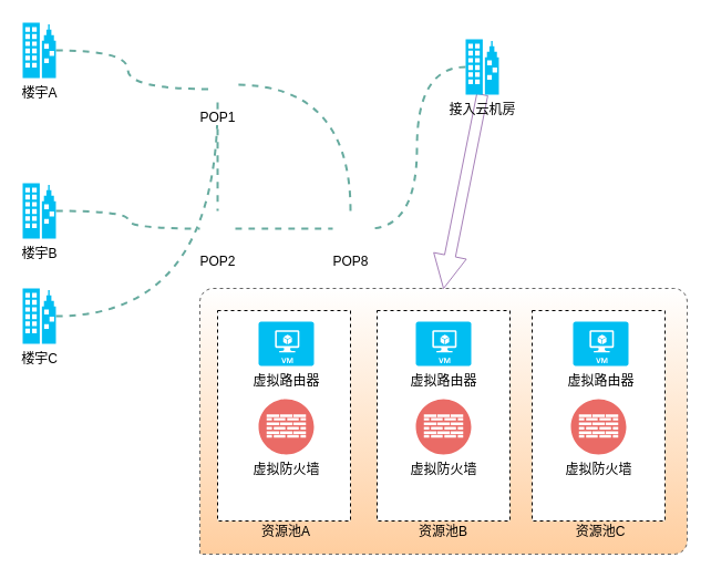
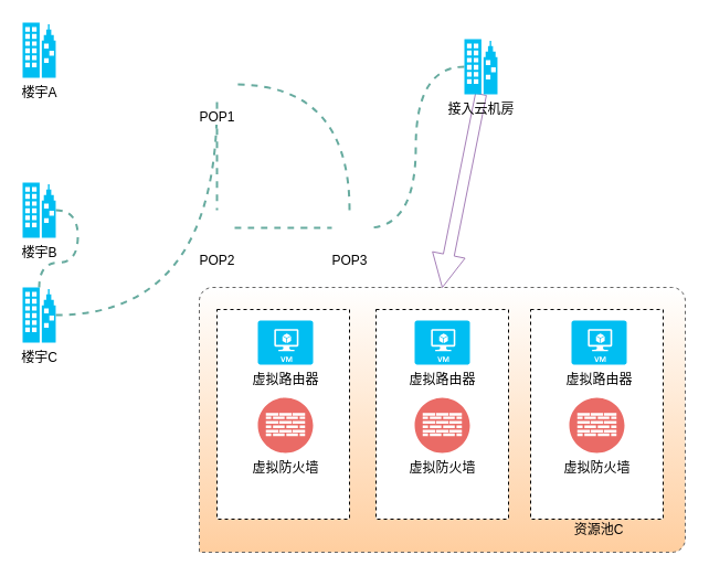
- <mxCell id="3" style="edgeStyle=orthogonalEdgeStyle;curved=1;rounded=0;orthogonalLoop=1;jettySize=auto;html=1;exitX=1;exitY=0.5;exitDx=0;exitDy=0;exitPerimeter=0;entryX=0.313;entryY=0.625;entryDx=0;entryDy=0;entryPerimeter=0;dashed=1;endArrow=none;endFill=0;strokeColor=#67AB9F;strokeWidth=2;" edge="1" parent="1" source="17" target="12"><mxGeometry relative="1" as="geometry" /></mxCell>
- <mxCell id="7" style="edgeStyle=orthogonalEdgeStyle;curved=1;rounded=0;orthogonalLoop=1;jettySize=auto;html=1;exitX=1;exitY=0.5;exitDx=0;exitDy=0;exitPerimeter=0;dashed=1;endArrow=none;endFill=0;strokeColor=#67AB9F;strokeWidth=2;" edge="1" parent="1" source="8" target="14"><mxGeometry relative="1" as="geometry" /></mxCell>
+ <mxCell id="7" style="edgeStyle=orthogonalEdgeStyle;curved=1;rounded=0;orthogonalLoop=1;jettySize=auto;html=1;exitX=1;exitY=0.5;exitDx=0;exitDy=0;exitPerimeter=0;dashed=1;endArrow=none;endFill=0;strokeColor=#67AB9F;strokeWidth=2;" edge="1" parent="1" source="8" target="10"><mxGeometry relative="1" as="geometry" /></mxCell>
- <mxCell id="16" value="POP8" style="shape=image;html=1;verticalAlign=top;verticalLabelPosition=bottom;labelBackgroundColor=#ffffff;imageAspect=0;aspect=fixed;image=https://cdn0.iconfinder.com/data/icons/fatcow/32x32/pop_mail.png" vertex="1" parent="1"><mxGeometry x="300" y="190" width="32" height="32" as="geometry" /></mxCell>
+ <mxCell id="16" value="POP3" style="shape=image;html=1;verticalAlign=top;verticalLabelPosition=bottom;labelBackgroundColor=#ffffff;imageAspect=0;aspect=fixed;image=https://cdn0.iconfinder.com/data/icons/fatcow/32x32/pop_mail.png" vertex="1" parent="1"><mxGeometry x="300" y="190" width="32" height="32" as="geometry" /></mxCell>
- <mxCell id="21" value="资源池A" style="text;html=1;strokeColor=none;fillColor=none;align=center;verticalAlign=middle;whiteSpace=wrap;rounded=0;dashed=1;" vertex="1" parent="1"><mxGeometry x="216" y="470" width="84" height="20" as="geometry" /></mxCell>
- <mxCell id="22" value="资源池B" style="text;html=1;strokeColor=none;fillColor=none;align=center;verticalAlign=middle;whiteSpace=wrap;rounded=0;dashed=1;" vertex="1" parent="1"><mxGeometry x="358" y="470" width="84" height="20" as="geometry" /></mxCell>
